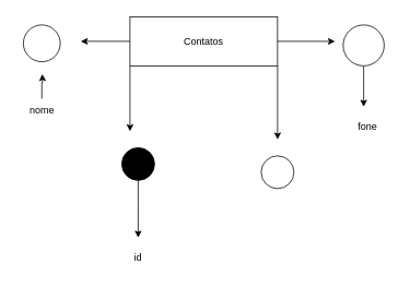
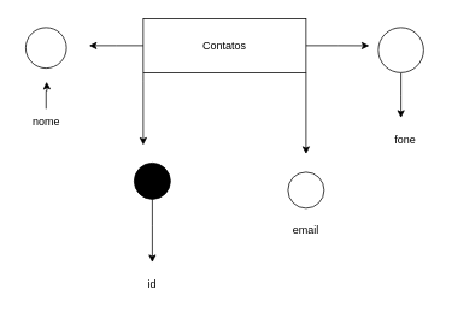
+ <mxCell id="17" value="email" style="text;html=1;strokeColor=none;fillColor=none;align=center;verticalAlign=middle;whiteSpace=wrap;rounded=0;" vertex="1" parent="1"><mxGeometry x="308" y="240" width="60" height="30" as="geometry" /></mxCell>
